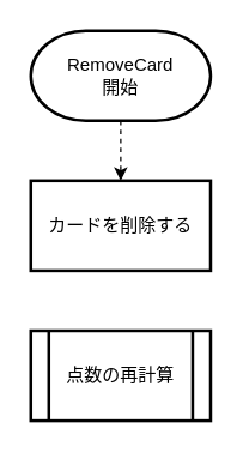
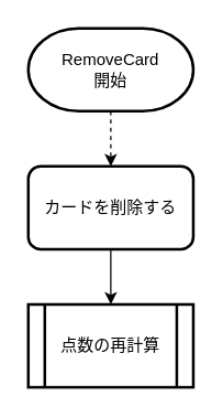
- <mxCell id="5" value="カードを削除する" style="whiteSpace=wrap;html=1;strokeWidth=2;" vertex="1" parent="1"><mxGeometry x="20" y="120" width="120" height="60" as="geometry" /></mxCell>
+ <mxCell id="5" value="カードを削除する" style="whiteSpace=wrap;html=1;strokeWidth=2;rounded=1;" vertex="1" parent="1"><mxGeometry x="20" y="120" width="120" height="60" as="geometry" /></mxCell>
+ <mxCell id="4" value="" style="edgeStyle=none;html=1;" edge="1" parent="1" source="5" target="6"><mxGeometry relative="1" as="geometry" /></mxCell>
